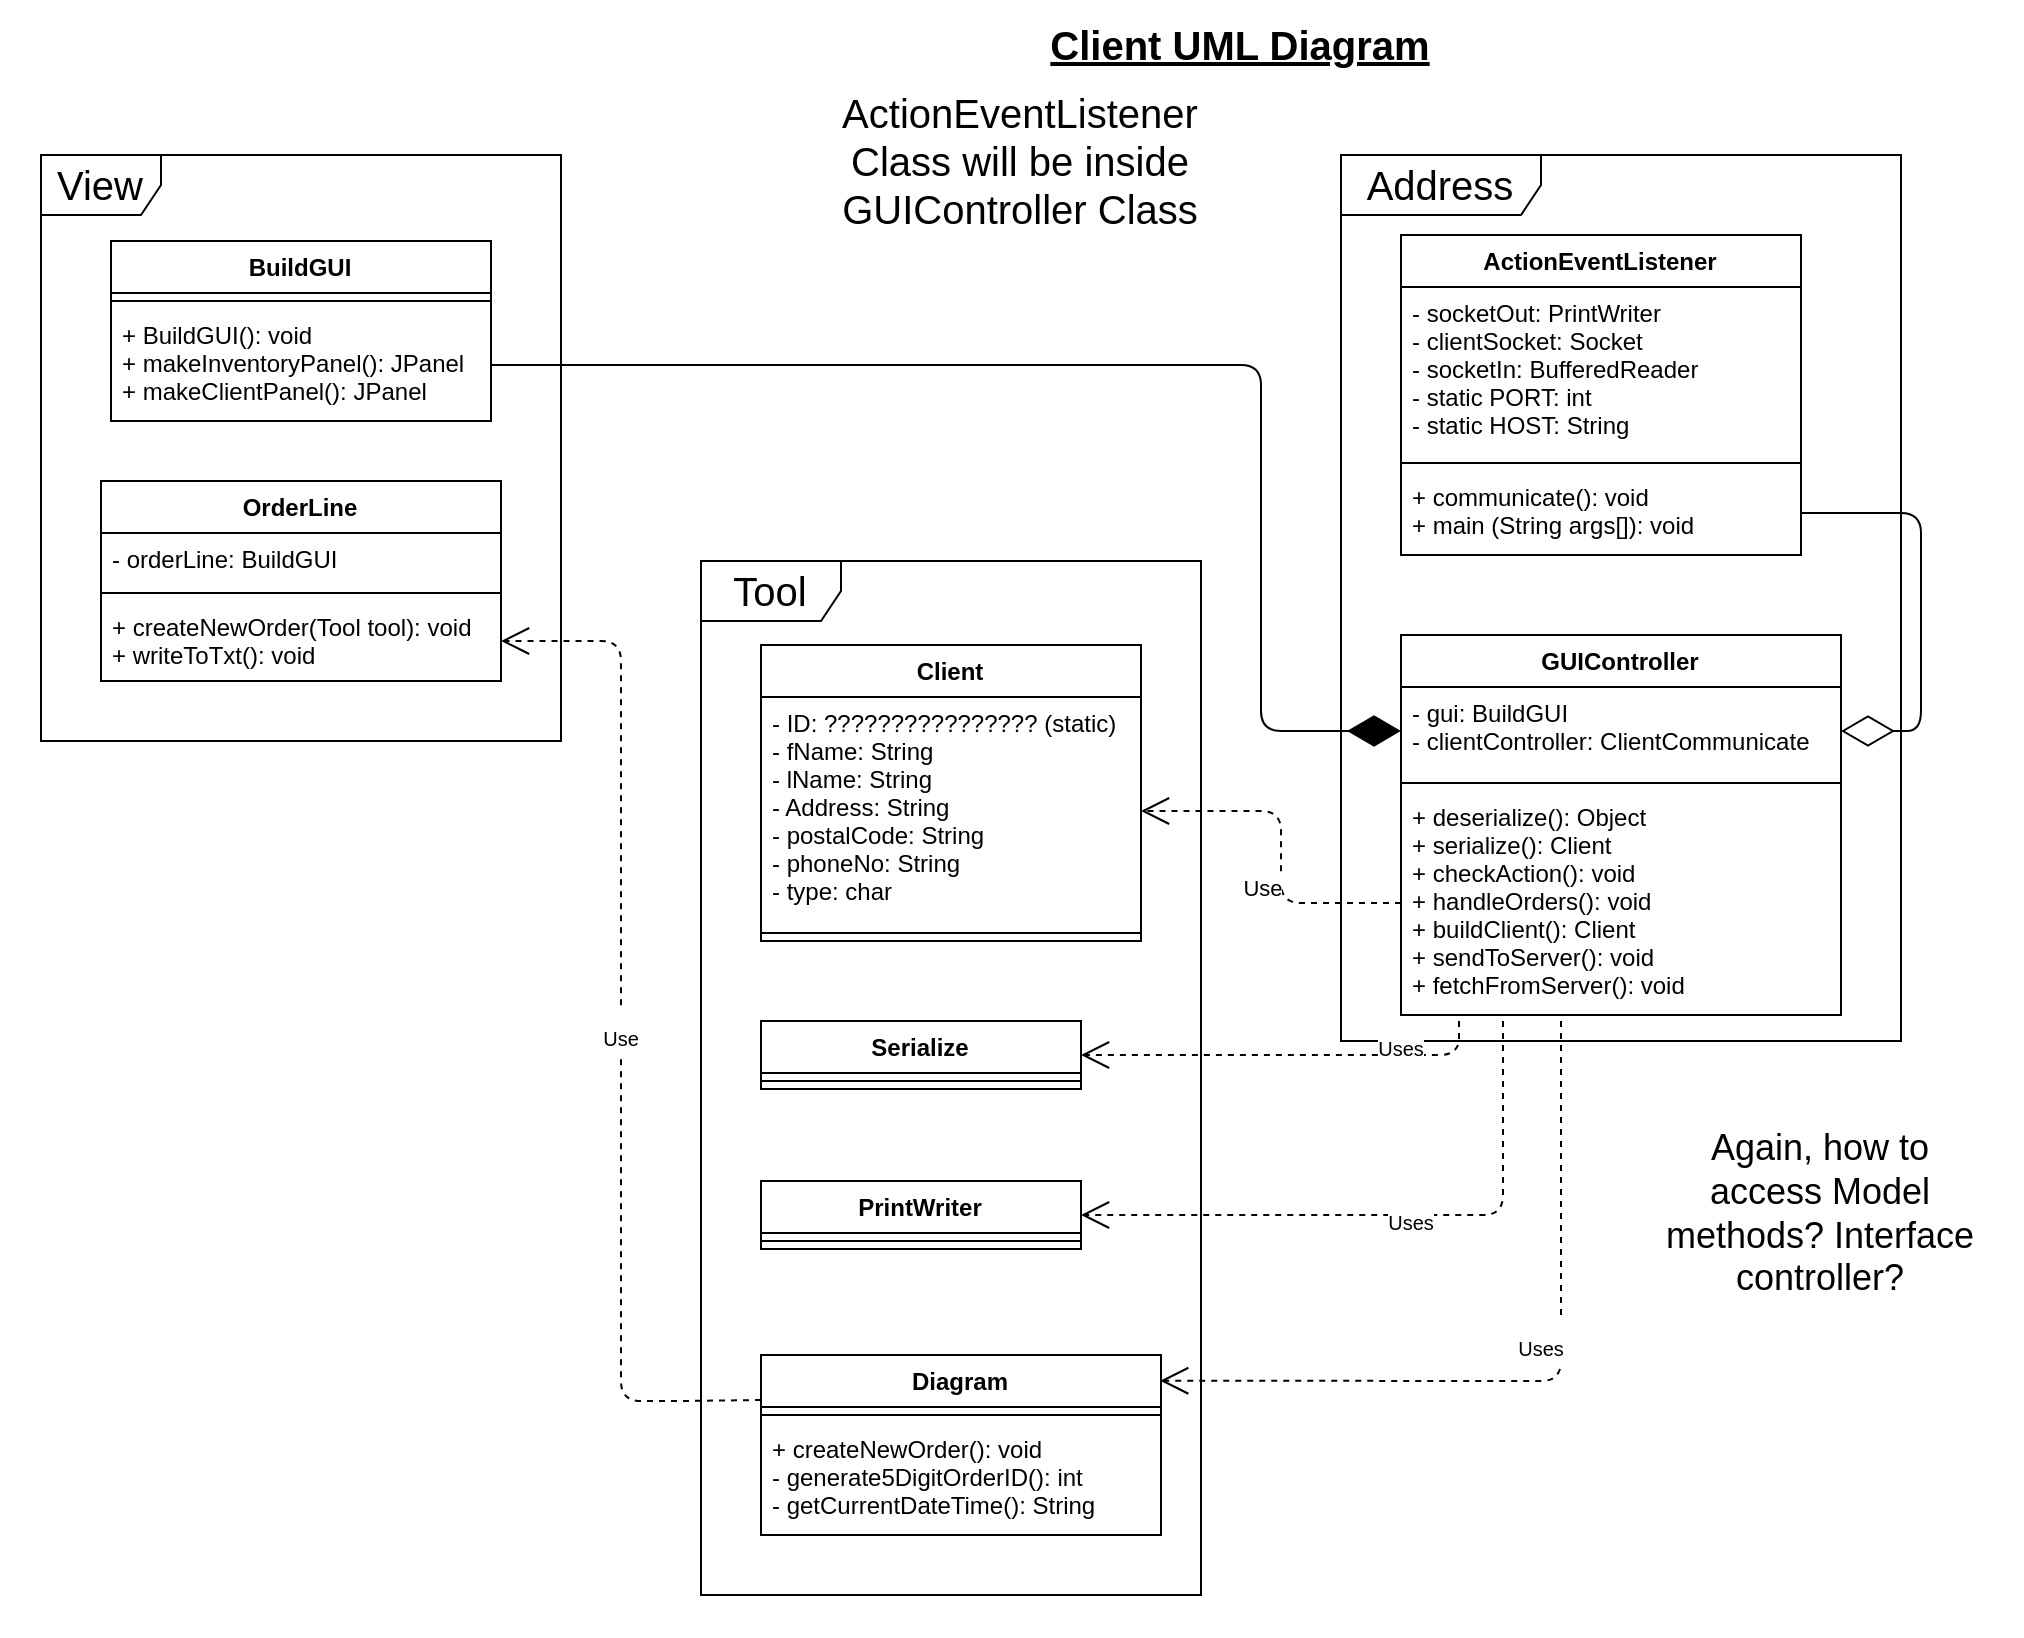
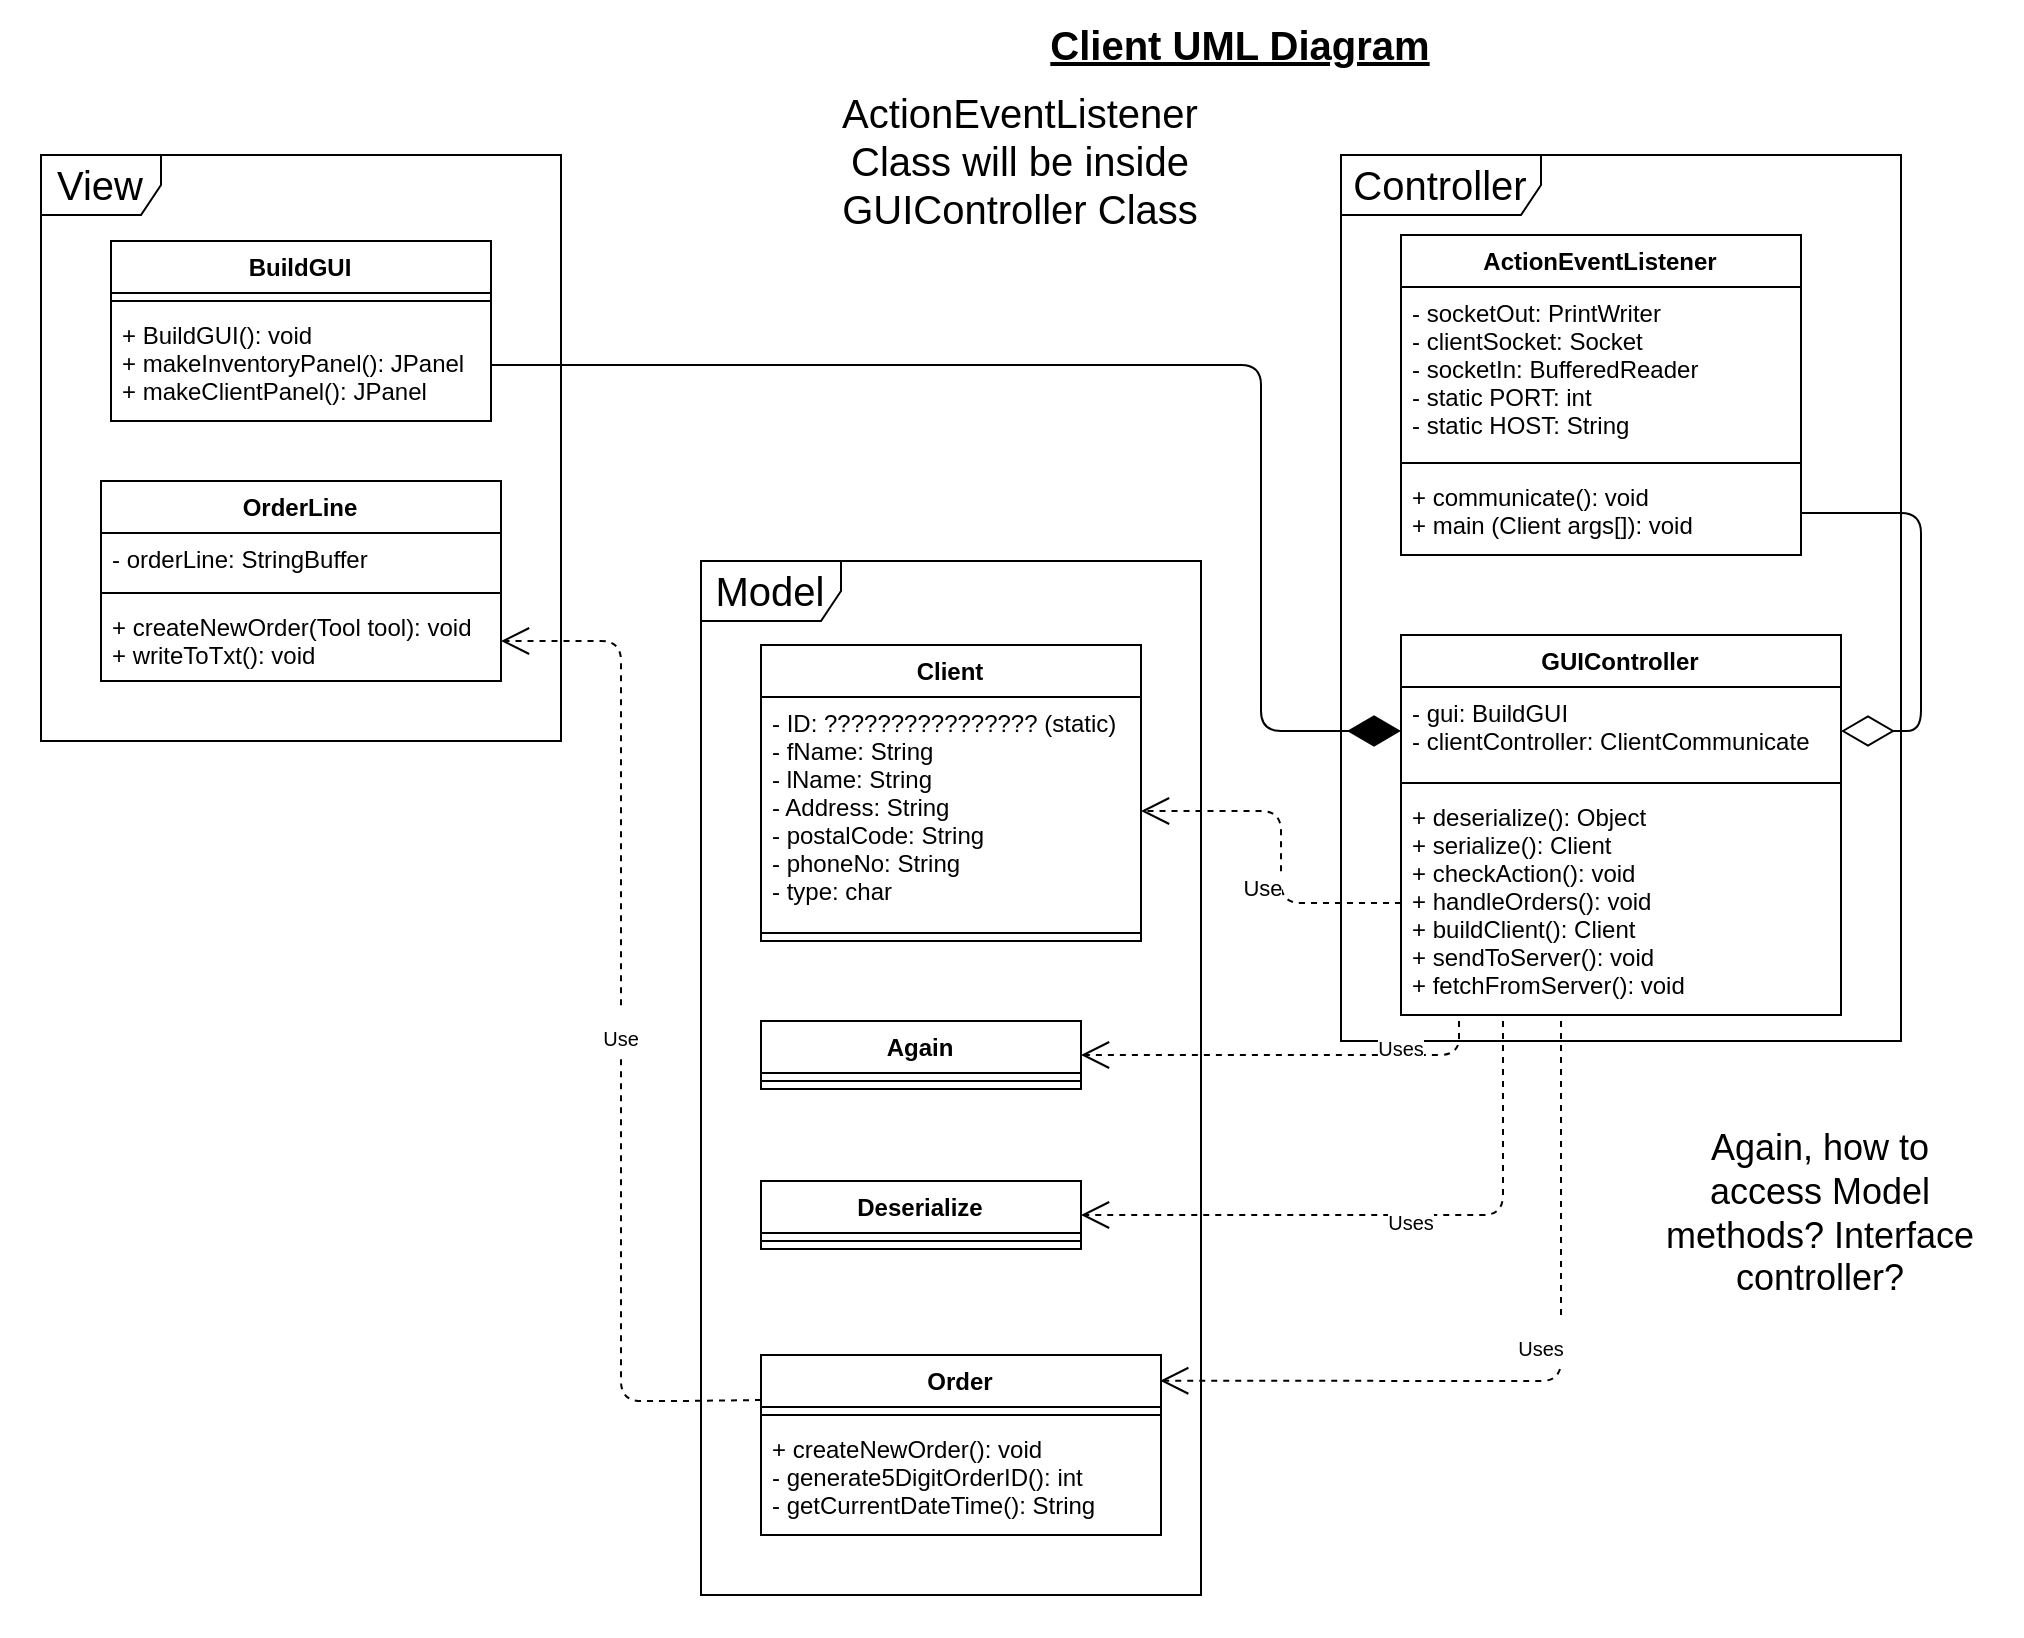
- <mxCell id="5" value="Address" style="shape=umlFrame;whiteSpace=wrap;html=1;fontSize=20;width=100;height=30;" parent="1" vertex="1"><mxGeometry x="670" y="77" width="280" height="443" as="geometry" /></mxCell>
+ <mxCell id="5" value="Controller" style="shape=umlFrame;whiteSpace=wrap;html=1;fontSize=20;width=100;height=30;" parent="1" vertex="1"><mxGeometry x="670" y="77" width="280" height="443" as="geometry" /></mxCell>
- <mxCell id="9" value="+ communicate(): void&#10;+ main (String args[]): void" style="text;strokeColor=none;fillColor=none;align=left;verticalAlign=top;spacingLeft=4;spacingRight=4;overflow=hidden;rotatable=0;points=[[0,0.5],[1,0.5]];portConstraint=eastwest;" parent="6" vertex="1"><mxGeometry y="118" width="200" height="42" as="geometry" /></mxCell>
+ <mxCell id="9" value="+ communicate(): void&#10;+ main (Client args[]): void" style="text;strokeColor=none;fillColor=none;align=left;verticalAlign=top;spacingLeft=4;spacingRight=4;overflow=hidden;rotatable=0;points=[[0,0.5],[1,0.5]];portConstraint=eastwest;" parent="6" vertex="1"><mxGeometry y="118" width="200" height="42" as="geometry" /></mxCell>
- <mxCell id="35" value="- orderLine: BuildGUI" style="text;strokeColor=none;fillColor=none;align=left;verticalAlign=top;spacingLeft=4;spacingRight=4;overflow=hidden;rotatable=0;points=[[0,0.5],[1,0.5]];portConstraint=eastwest;" parent="34" vertex="1"><mxGeometry y="26" width="200" height="26" as="geometry" /></mxCell>
+ <mxCell id="35" value="- orderLine: StringBuffer" style="text;strokeColor=none;fillColor=none;align=left;verticalAlign=top;spacingLeft=4;spacingRight=4;overflow=hidden;rotatable=0;points=[[0,0.5],[1,0.5]];portConstraint=eastwest;" parent="34" vertex="1"><mxGeometry y="26" width="200" height="26" as="geometry" /></mxCell>
- <mxCell id="4" value="Tool" style="shape=umlFrame;whiteSpace=wrap;html=1;fontSize=20;width=70;height=30;" parent="1" vertex="1"><mxGeometry x="350" y="280" width="250" height="517" as="geometry" /></mxCell>
+ <mxCell id="4" value="Model" style="shape=umlFrame;whiteSpace=wrap;html=1;fontSize=20;width=70;height=30;" parent="1" vertex="1"><mxGeometry x="350" y="280" width="250" height="517" as="geometry" /></mxCell>
- <mxCell id="30" value="Serialize" style="swimlane;fontStyle=1;align=center;verticalAlign=top;childLayout=stackLayout;horizontal=1;startSize=26;horizontalStack=0;resizeParent=1;resizeParentMax=0;resizeLast=0;collapsible=1;marginBottom=0;" parent="1" vertex="1"><mxGeometry x="380" y="510" width="160" height="34" as="geometry" /></mxCell>
+ <mxCell id="30" value="Again" style="swimlane;fontStyle=1;align=center;verticalAlign=top;childLayout=stackLayout;horizontal=1;startSize=26;horizontalStack=0;resizeParent=1;resizeParentMax=0;resizeLast=0;collapsible=1;marginBottom=0;" parent="1" vertex="1"><mxGeometry x="380" y="510" width="160" height="34" as="geometry" /></mxCell>
- <mxCell id="28" value="PrintWriter" style="swimlane;fontStyle=1;align=center;verticalAlign=top;childLayout=stackLayout;horizontal=1;startSize=26;horizontalStack=0;resizeParent=1;resizeParentMax=0;resizeLast=0;collapsible=1;marginBottom=0;" parent="1" vertex="1"><mxGeometry x="380" y="590" width="160" height="34" as="geometry" /></mxCell>
+ <mxCell id="28" value="Deserialize" style="swimlane;fontStyle=1;align=center;verticalAlign=top;childLayout=stackLayout;horizontal=1;startSize=26;horizontalStack=0;resizeParent=1;resizeParentMax=0;resizeLast=0;collapsible=1;marginBottom=0;" parent="1" vertex="1"><mxGeometry x="380" y="590" width="160" height="34" as="geometry" /></mxCell>
- <mxCell id="17" value="Diagram" style="swimlane;fontStyle=1;align=center;verticalAlign=top;childLayout=stackLayout;horizontal=1;startSize=26;horizontalStack=0;resizeParent=1;resizeParentMax=0;resizeLast=0;collapsible=1;marginBottom=0;" parent="1" vertex="1"><mxGeometry x="380" y="677" width="200" height="90" as="geometry" /></mxCell>
+ <mxCell id="17" value="Order" style="swimlane;fontStyle=1;align=center;verticalAlign=top;childLayout=stackLayout;horizontal=1;startSize=26;horizontalStack=0;resizeParent=1;resizeParentMax=0;resizeLast=0;collapsible=1;marginBottom=0;" parent="1" vertex="1"><mxGeometry x="380" y="677" width="200" height="90" as="geometry" /></mxCell>
